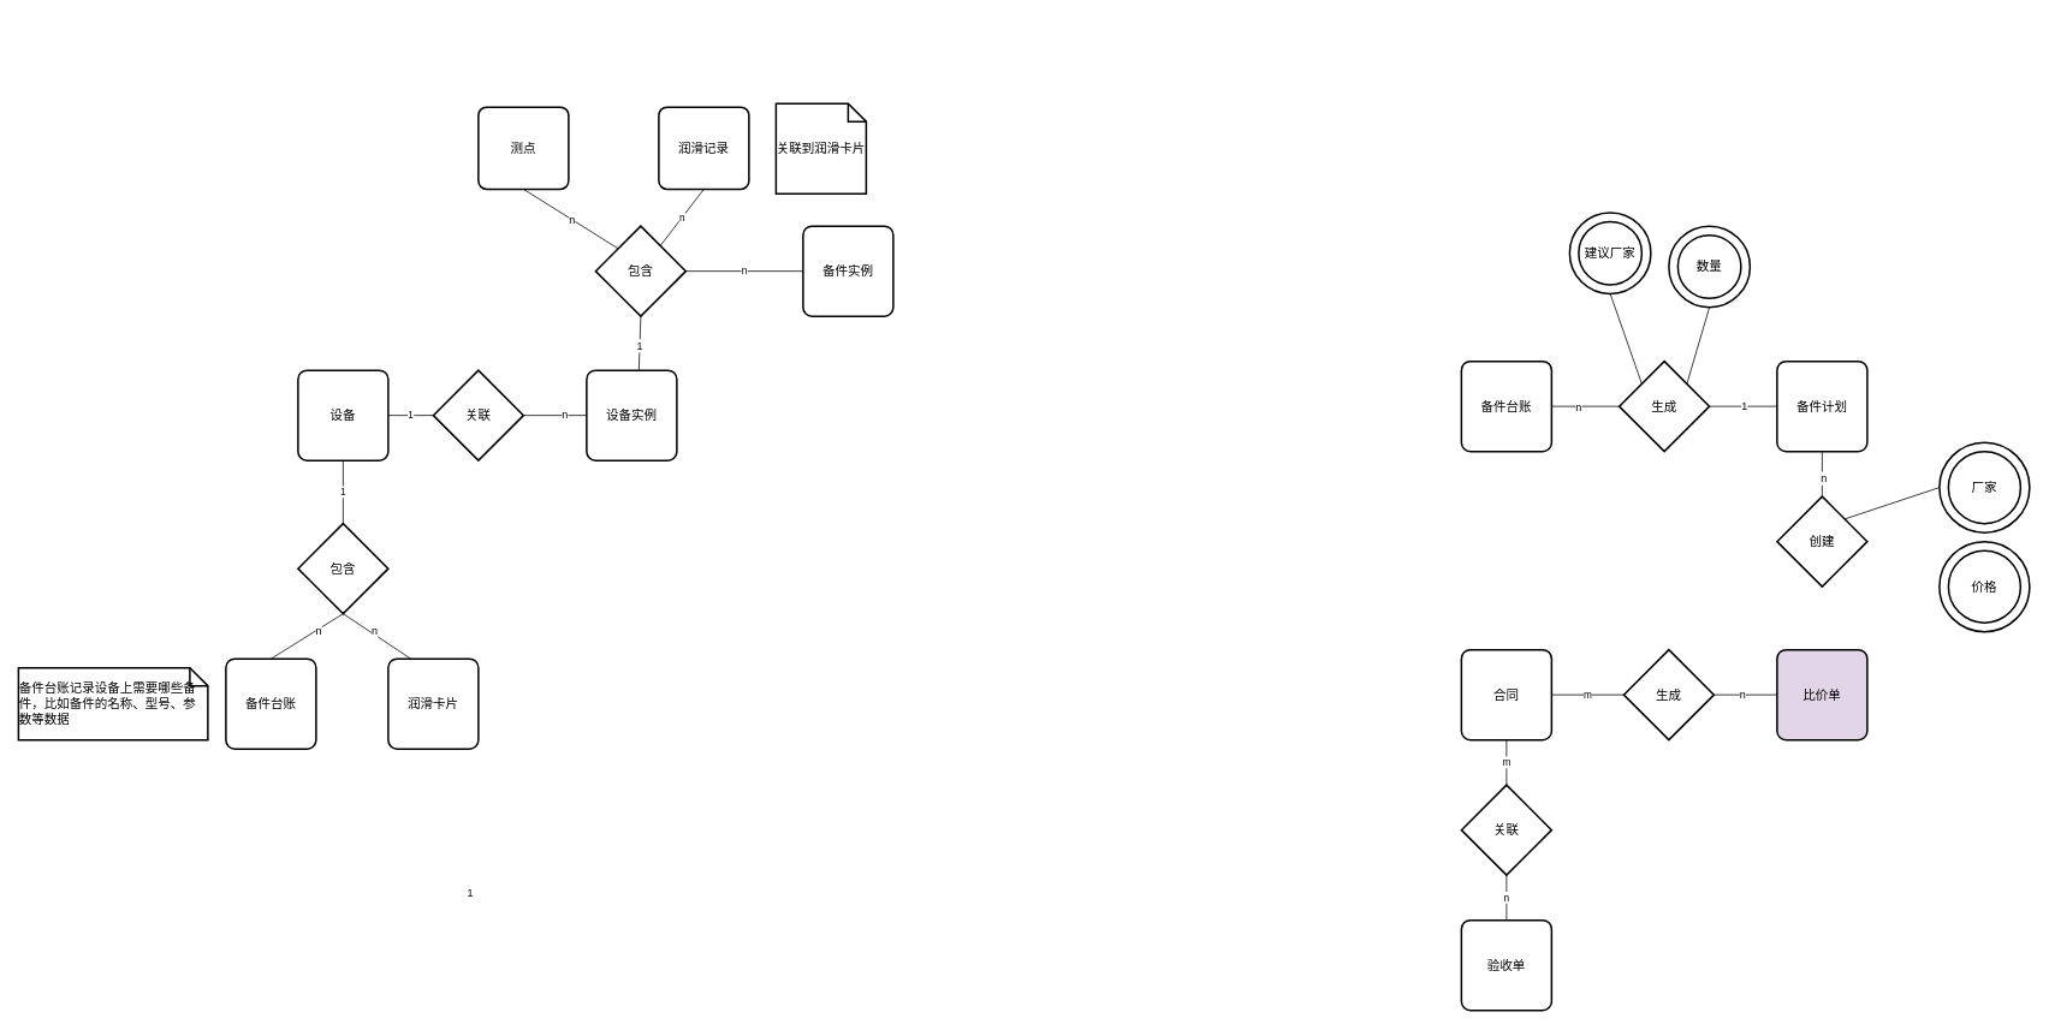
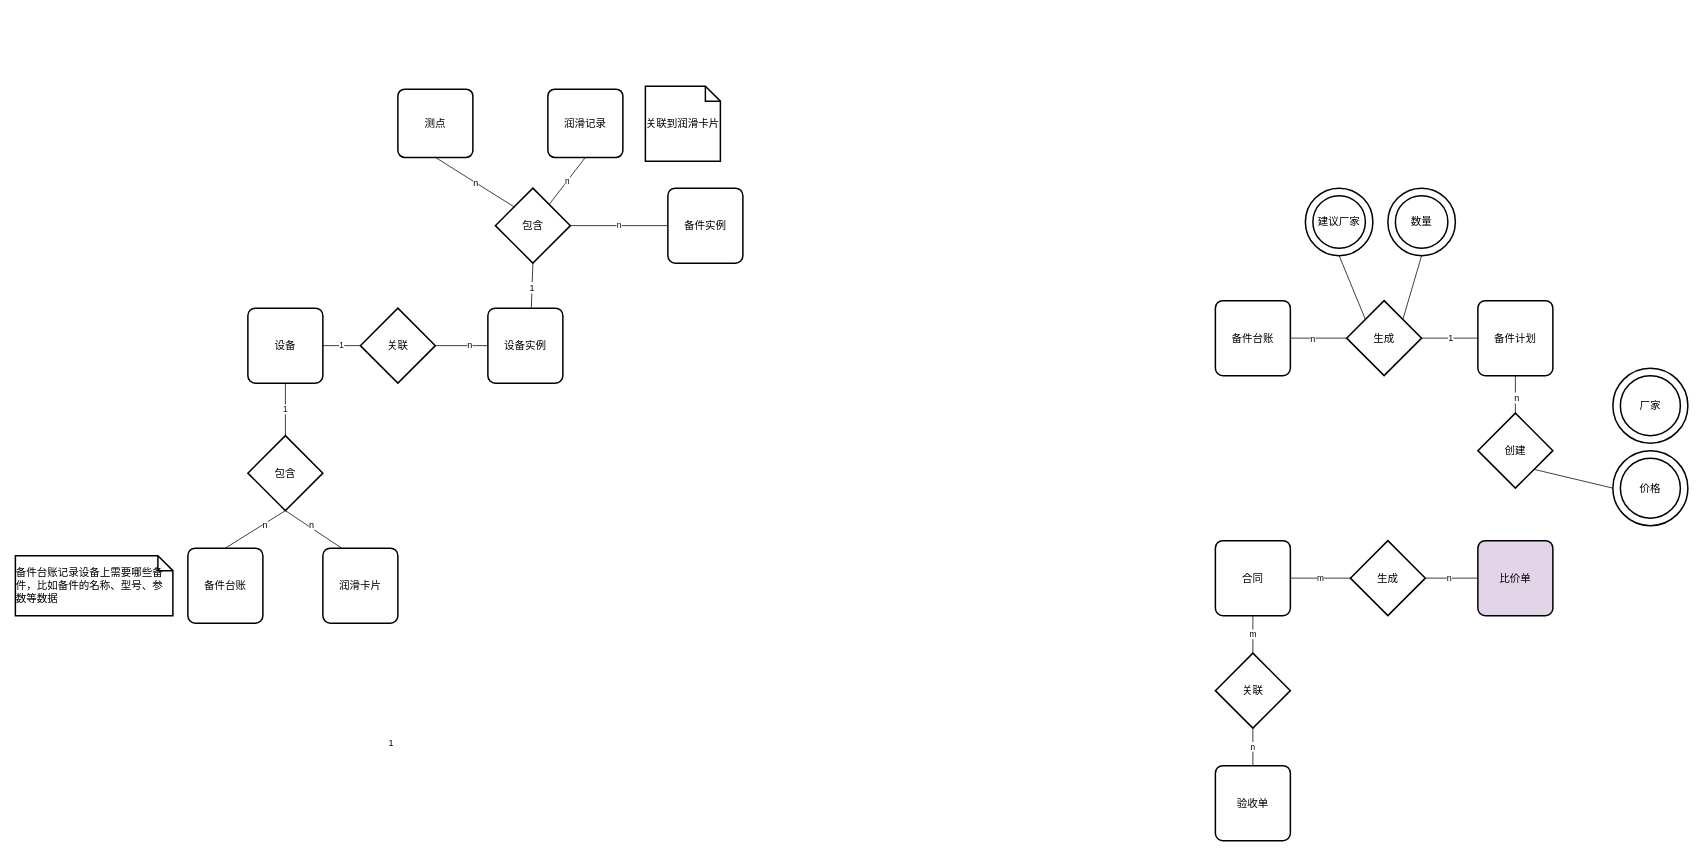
- <mxCell id="43" value="建议厂家" style="ellipse;shape=doubleEllipse;margin=10;strokeWidth=2;fontSize=14;whiteSpace=wrap;html=1;align=center;" vertex="1" parent="1"><mxGeometry x="1740" y="235" width="90" height="90" as="geometry" /></mxCell>
+ <mxCell id="43" value="建议厂家" style="ellipse;shape=doubleEllipse;margin=10;strokeWidth=2;fontSize=14;whiteSpace=wrap;html=1;align=center;" vertex="1" parent="1"><mxGeometry x="1740" y="250" width="90" height="90" as="geometry" /></mxCell>
- <mxCell id="48" style="edgeStyle=none;rounded=0;orthogonalLoop=1;jettySize=auto;html=1;exitX=1;exitY=0;exitDx=0;exitDy=0;entryX=0;entryY=0.5;entryDx=0;entryDy=0;endArrow=none;endFill=0;" edge="1" parent="1" source="50" target="51"><mxGeometry relative="1" as="geometry" /></mxCell>
+ <mxCell id="49" style="edgeStyle=none;rounded=0;orthogonalLoop=1;jettySize=auto;html=1;exitX=1;exitY=1;exitDx=0;exitDy=0;entryX=0;entryY=0.5;entryDx=0;entryDy=0;endArrow=none;endFill=0;" edge="1" parent="1" source="50" target="52"><mxGeometry relative="1" as="geometry" /></mxCell>
